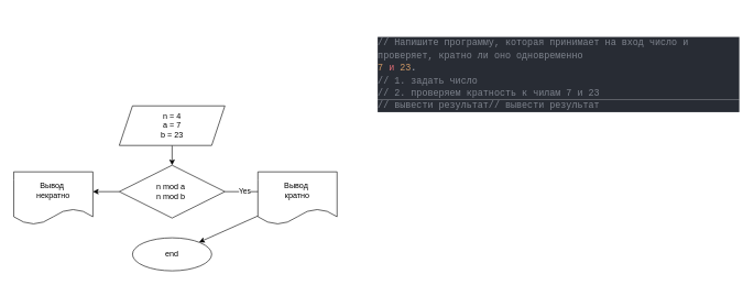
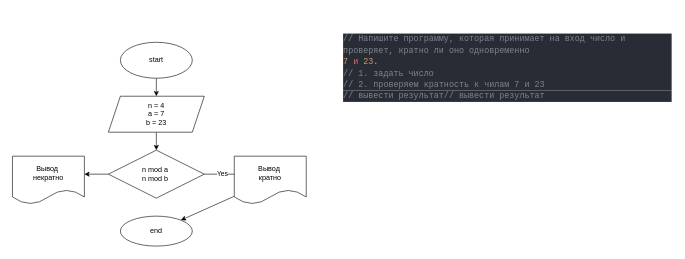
+ <mxCell id="4" value="start" style="ellipse;whiteSpace=wrap;html=1;" vertex="1" parent="1"><mxGeometry x="200" y="70" width="120" height="60" as="geometry" /></mxCell>
+ <mxCell id="3" value="" style="edgeStyle=none;html=1;" edge="1" parent="1" source="4" target="6"><mxGeometry relative="1" as="geometry" /></mxCell>
